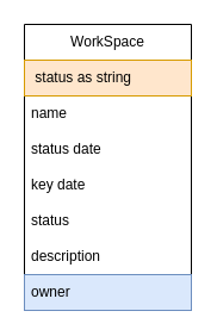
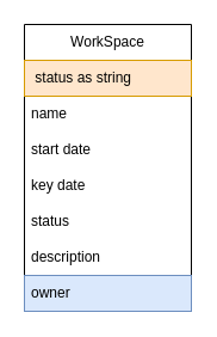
- <mxCell id="5" value="status date" style="text;strokeColor=none;fillColor=none;align=left;verticalAlign=middle;spacingLeft=4;spacingRight=4;overflow=hidden;points=[[0,0.5],[1,0.5]];portConstraint=eastwest;rotatable=0;whiteSpace=wrap;html=1;" vertex="1" parent="2"><mxGeometry y="90" width="140" height="30" as="geometry" /></mxCell>
+ <mxCell id="5" value="start date" style="text;strokeColor=none;fillColor=none;align=left;verticalAlign=middle;spacingLeft=4;spacingRight=4;overflow=hidden;points=[[0,0.5],[1,0.5]];portConstraint=eastwest;rotatable=0;whiteSpace=wrap;html=1;" vertex="1" parent="2"><mxGeometry y="90" width="140" height="30" as="geometry" /></mxCell>
